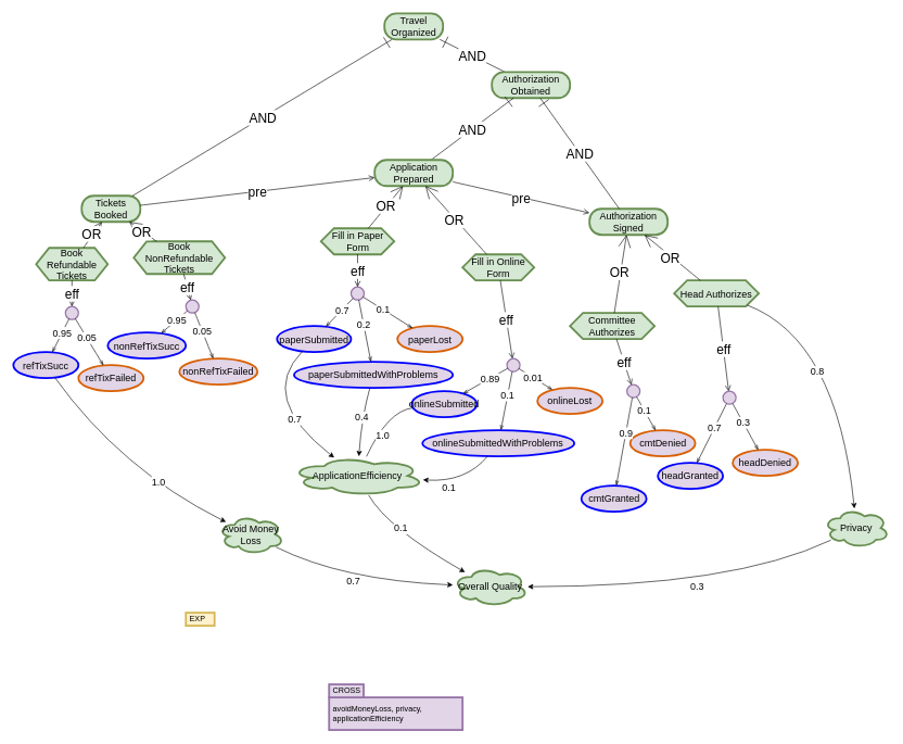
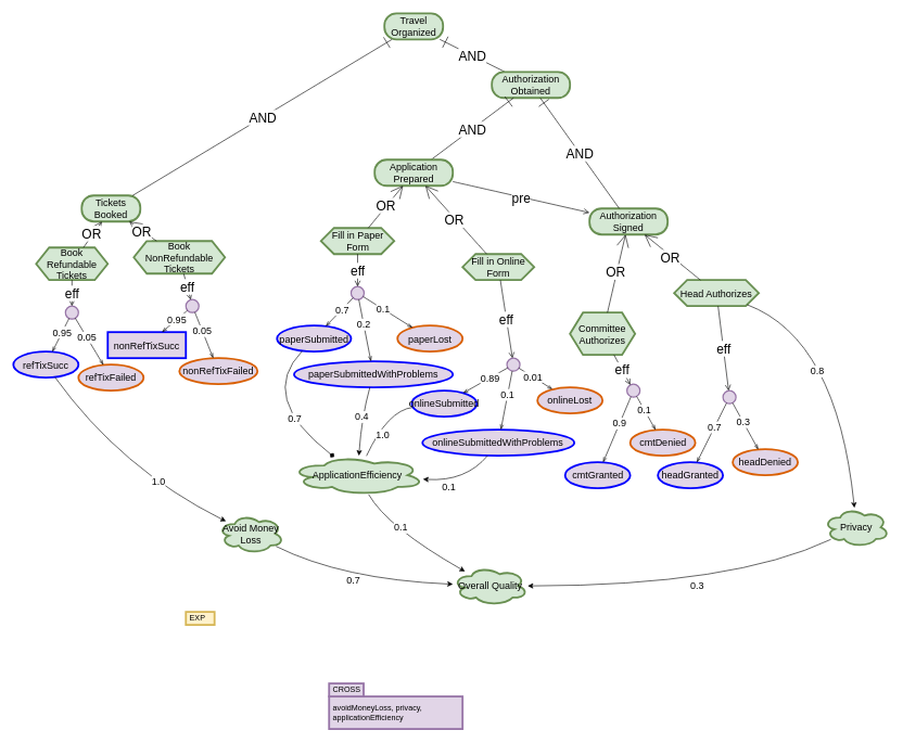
- <mxCell id="76" value="pre" style="orthogonalLoop=1;jettySize=auto;html=1;fontSize=20;endArrow=open;endFill=0;endSize=7;elbow=vertical;curved=1;rounded=0;" parent="1" source="3" target="49" edge="1"><mxGeometry relative="1" as="geometry"><mxPoint x="435" y="400" as="sourcePoint" /><mxPoint x="495" y="390" as="targetPoint" /></mxGeometry></mxCell>
- <mxCell id="23" value="Committee Authorizes" style="shape=hexagon;perimeter=hexagonPerimeter2;whiteSpace=wrap;html=1;fixedSize=1;strokeWidth=3;fontSize=15;size=20;fillColor=#d5e8d4;strokeColor=#688F51;" parent="1" vertex="1"><mxGeometry x="875" y="480" width="130" height="40" as="geometry" /></mxCell>
+ <mxCell id="23" value="Committee Authorizes" style="shape=hexagon;perimeter=hexagonPerimeter2;whiteSpace=wrap;html=1;fixedSize=1;strokeWidth=3;fontSize=15;size=20;fillColor=#d5e8d4;strokeColor=#688F51;" parent="1" vertex="1"><mxGeometry x="875" y="480" width="100" height="65" as="geometry" /></mxCell>
- <mxCell id="19" value="nonRefTixSucc" style="ellipse;whiteSpace=wrap;html=1;strokeWidth=3;fontSize=15;fillColor=#e1d5e7;strokeColor=#0000FF;" parent="1" vertex="1"><mxGeometry x="165" y="510" width="120" height="40" as="geometry" /></mxCell>
+ <mxCell id="19" value="nonRefTixSucc" style="whiteSpace=wrap;html=1;strokeWidth=3;fontSize=15;fillColor=#e1d5e7;strokeColor=#0000FF;rounded=0;" parent="1" vertex="1"><mxGeometry x="165" y="510" width="120" height="40" as="geometry" /></mxCell>
- <mxCell id="71" value="0.7" style="endArrow=classic;html=1;fontSize=15;elbow=vertical;curved=1;strokeColor=#000000;" parent="1" source="56" target="60" edge="1"><mxGeometry x="0.32" y="9" relative="1" as="geometry"><mxPoint x="535" y="630" as="sourcePoint" /><mxPoint x="396.688" y="762.27" as="targetPoint" /><Array as="points"><mxPoint x="395" y="610" /></Array><mxPoint as="offset" /></mxGeometry></mxCell>
+ <mxCell id="71" value="0.7" style="endArrow=diamond;html=1;fontSize=15;elbow=vertical;curved=1;strokeColor=#000000;" parent="1" source="56" target="60" edge="1"><mxGeometry x="0.32" y="9" relative="1" as="geometry"><mxPoint x="535" y="630" as="sourcePoint" /><mxPoint x="396.688" y="762.27" as="targetPoint" /><Array as="points"><mxPoint x="395" y="610" /></Array><mxPoint as="offset" /></mxGeometry></mxCell>
- <mxCell id="29" value="cmtGranted" style="ellipse;whiteSpace=wrap;html=1;strokeWidth=3;fontSize=15;fillColor=#e1d5e7;strokeColor=#0000FF;" parent="1" vertex="1"><mxGeometry x="892.5" y="745" width="100" height="40" as="geometry" /></mxCell>
+ <mxCell id="29" value="cmtGranted" style="ellipse;whiteSpace=wrap;html=1;strokeWidth=3;fontSize=15;fillColor=#e1d5e7;strokeColor=#0000FF;" parent="1" vertex="1"><mxGeometry x="867.5" width="100" height="40" as="geometry" y="710" /></mxCell>
